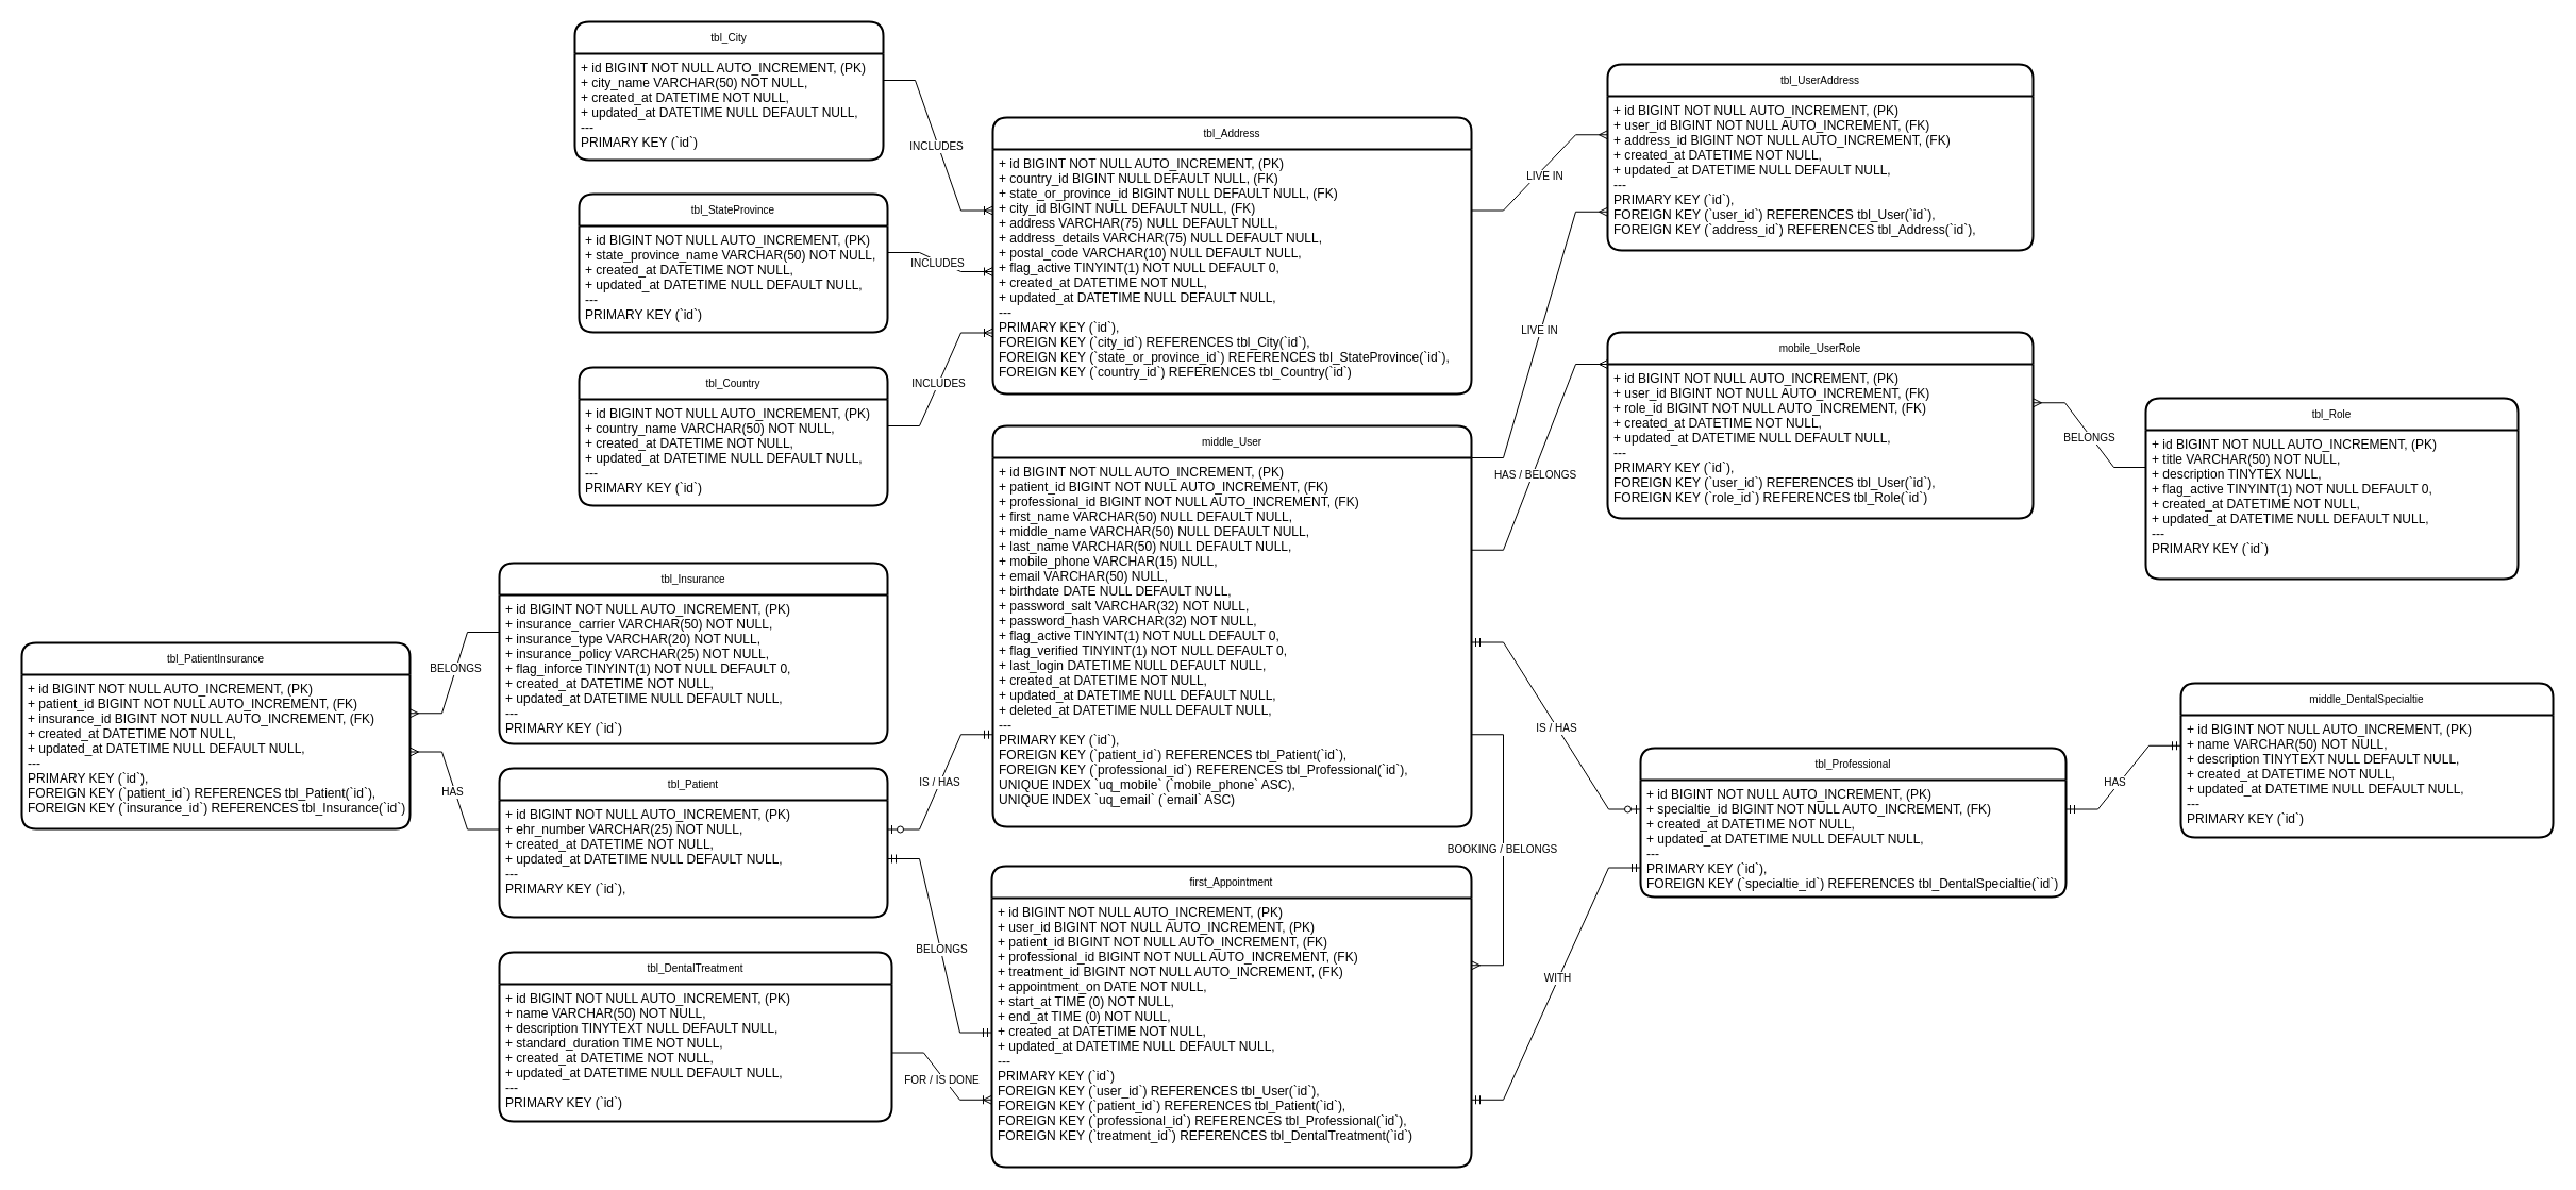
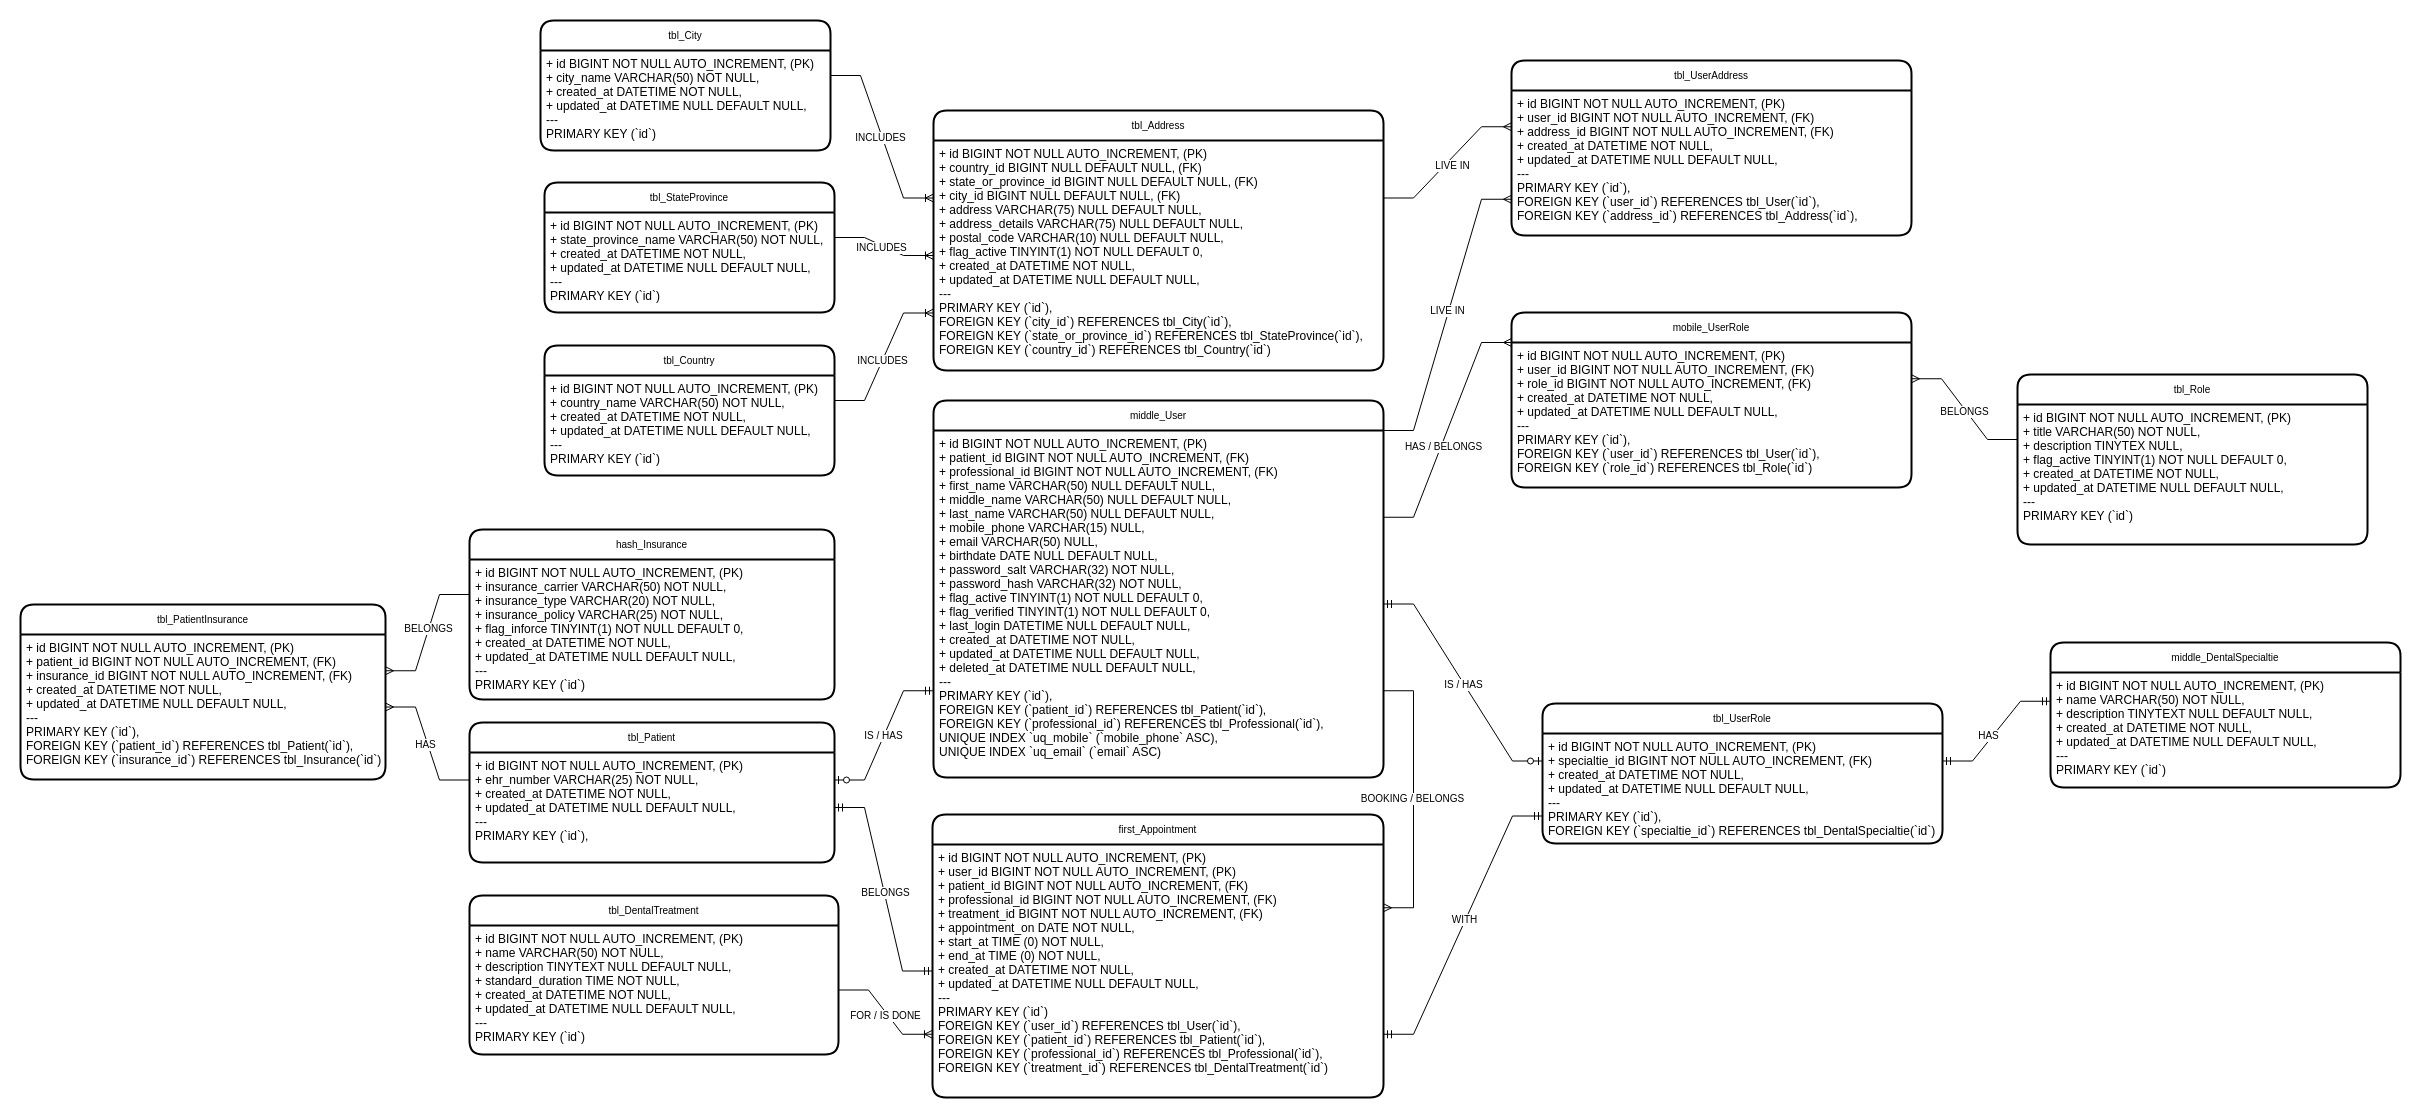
- <mxCell id="40" value="tbl_Insurance" style="swimlane;childLayout=stackLayout;horizontal=1;startSize=30;horizontalStack=0;rounded=1;fontSize=10;fontStyle=0;strokeWidth=2;resizeParent=0;resizeLast=1;shadow=0;dashed=0;align=center;" vertex="1" parent="1"><mxGeometry x="469" y="529" width="365" height="170" as="geometry"><mxRectangle x="294" y="-740" width="80" height="30" as="alternateBounds" /></mxGeometry></mxCell>
+ <mxCell id="40" value="hash_Insurance" style="swimlane;childLayout=stackLayout;horizontal=1;startSize=30;horizontalStack=0;rounded=1;fontSize=10;fontStyle=0;strokeWidth=2;resizeParent=0;resizeLast=1;shadow=0;dashed=0;align=center;" vertex="1" parent="1"><mxGeometry x="469" y="529" width="365" height="170" as="geometry"><mxRectangle x="294" y="-740" width="80" height="30" as="alternateBounds" /></mxGeometry></mxCell>
- <mxCell id="46" value="tbl_Professional" style="swimlane;childLayout=stackLayout;horizontal=1;startSize=30;horizontalStack=0;rounded=1;fontSize=10;fontStyle=0;strokeWidth=2;resizeParent=0;resizeLast=1;shadow=0;dashed=0;align=center;" vertex="1" parent="1"><mxGeometry x="1542" y="703" width="400" height="140" as="geometry"><mxRectangle x="294" y="-740" width="80" height="30" as="alternateBounds" /></mxGeometry></mxCell>
+ <mxCell id="46" value="tbl_UserRole" style="swimlane;childLayout=stackLayout;horizontal=1;startSize=30;horizontalStack=0;rounded=1;fontSize=10;fontStyle=0;strokeWidth=2;resizeParent=0;resizeLast=1;shadow=0;dashed=0;align=center;" vertex="1" parent="1"><mxGeometry x="1542" y="703" width="400" height="140" as="geometry"><mxRectangle x="294" y="-740" width="80" height="30" as="alternateBounds" /></mxGeometry></mxCell>
